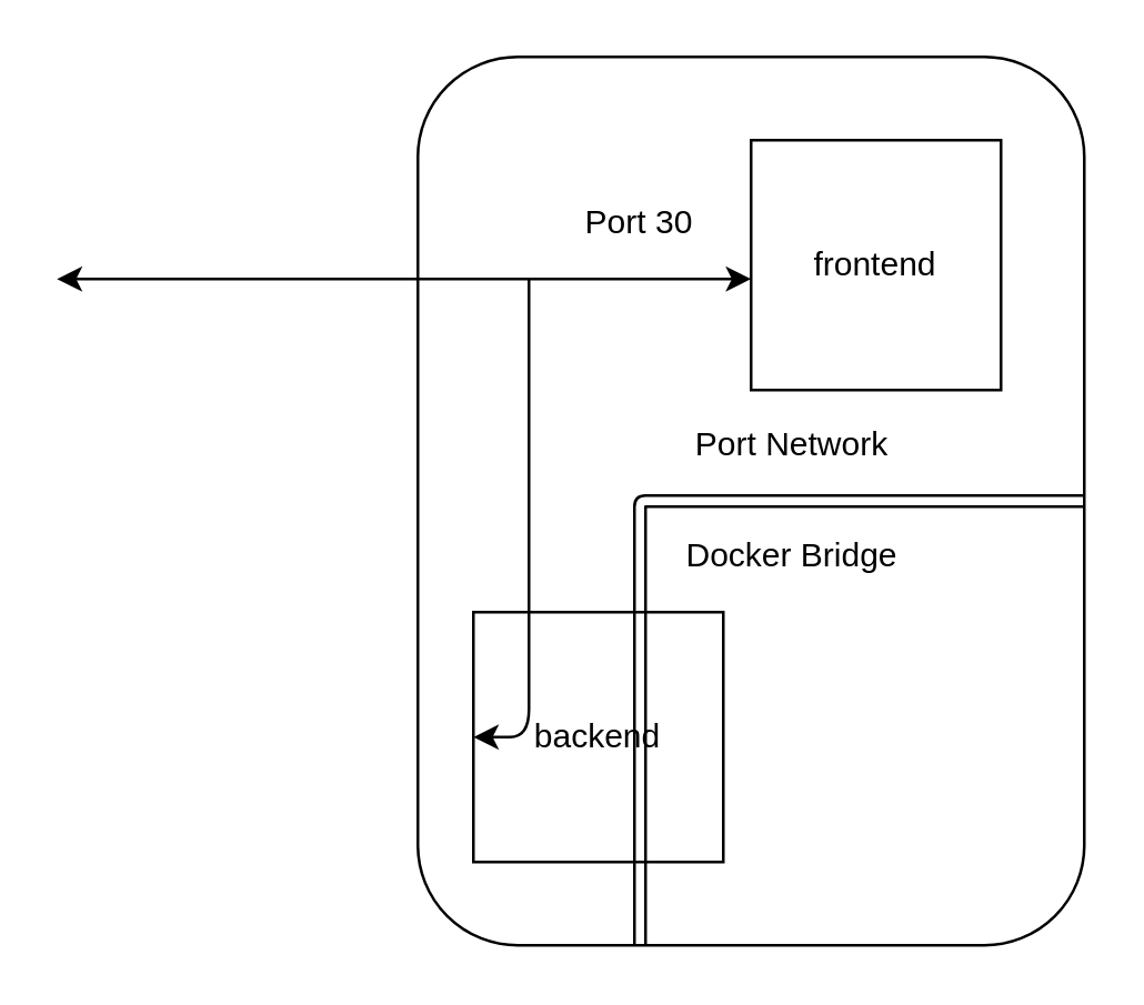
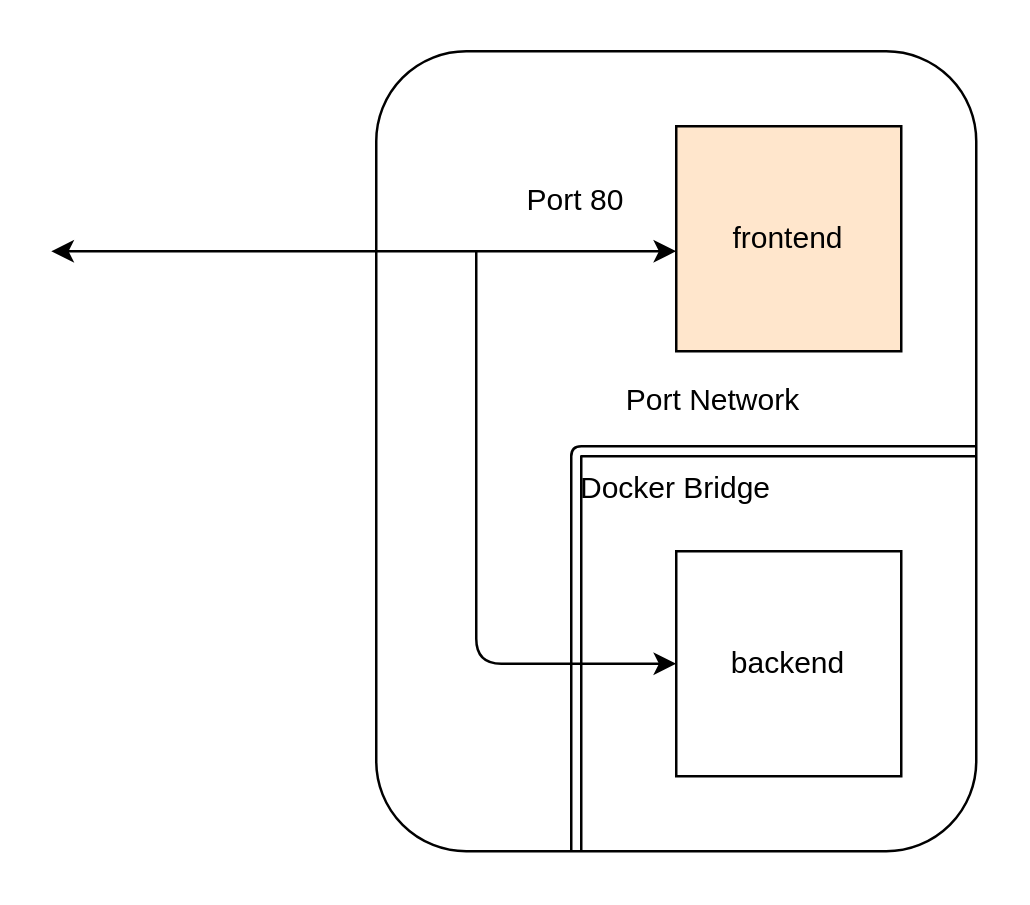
- <mxCell id="10" value="Port 30" style="text;html=1;strokeColor=none;fillColor=none;align=center;verticalAlign=middle;whiteSpace=wrap;rounded=0;" vertex="1" parent="1"><mxGeometry x="190" y="70" width="80" height="20" as="geometry" /></mxCell>
+ <mxCell id="10" value="Port 80" style="text;html=1;strokeColor=none;fillColor=none;align=center;verticalAlign=middle;whiteSpace=wrap;rounded=0;" vertex="1" parent="1"><mxGeometry x="190" y="70" width="80" height="20" as="geometry" /></mxCell>
- <mxCell id="3" value="frontend" style="whiteSpace=wrap;html=1;aspect=fixed;" vertex="1" parent="1"><mxGeometry x="270" y="50" width="90" height="90" as="geometry" /></mxCell>
+ <mxCell id="3" value="frontend" style="whiteSpace=wrap;html=1;aspect=fixed;fillColor=#ffe6cc;" vertex="1" parent="1"><mxGeometry x="270" y="50" width="90" height="90" as="geometry" /></mxCell>
- <mxCell id="6" value="Docker Bridge" style="text;html=1;strokeColor=none;fillColor=none;align=center;verticalAlign=middle;whiteSpace=wrap;rounded=0;" vertex="1" parent="1"><mxGeometry x="240" y="190" width="90" height="20" as="geometry" /></mxCell>
+ <mxCell id="6" value="Docker Bridge" style="text;html=1;strokeColor=none;fillColor=none;align=center;verticalAlign=middle;whiteSpace=wrap;rounded=0;" vertex="1" parent="1"><mxGeometry x="225" y="185" width="90" height="20" as="geometry" /></mxCell>
- <mxCell id="4" value="&lt;div&gt;backend&lt;/div&gt;" style="whiteSpace=wrap;html=1;aspect=fixed;" vertex="1" parent="1"><mxGeometry x="170" y="220" width="90" height="90" as="geometry" /></mxCell>
+ <mxCell id="4" value="&lt;div&gt;backend&lt;/div&gt;" style="whiteSpace=wrap;html=1;aspect=fixed;" vertex="1" parent="1"><mxGeometry x="270" y="220" width="90" height="90" as="geometry" /></mxCell>
